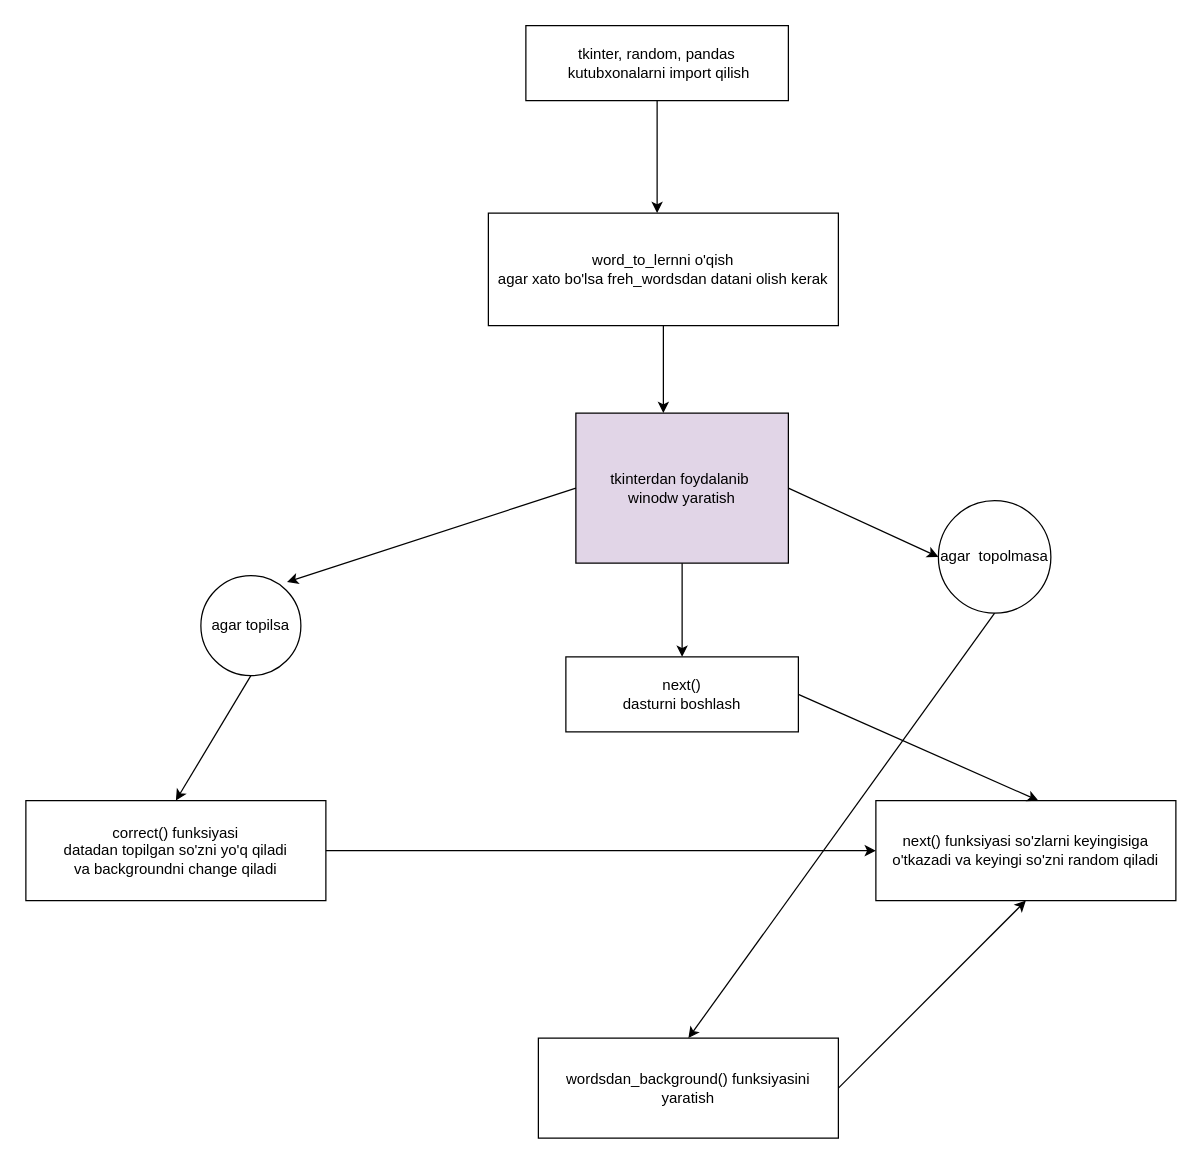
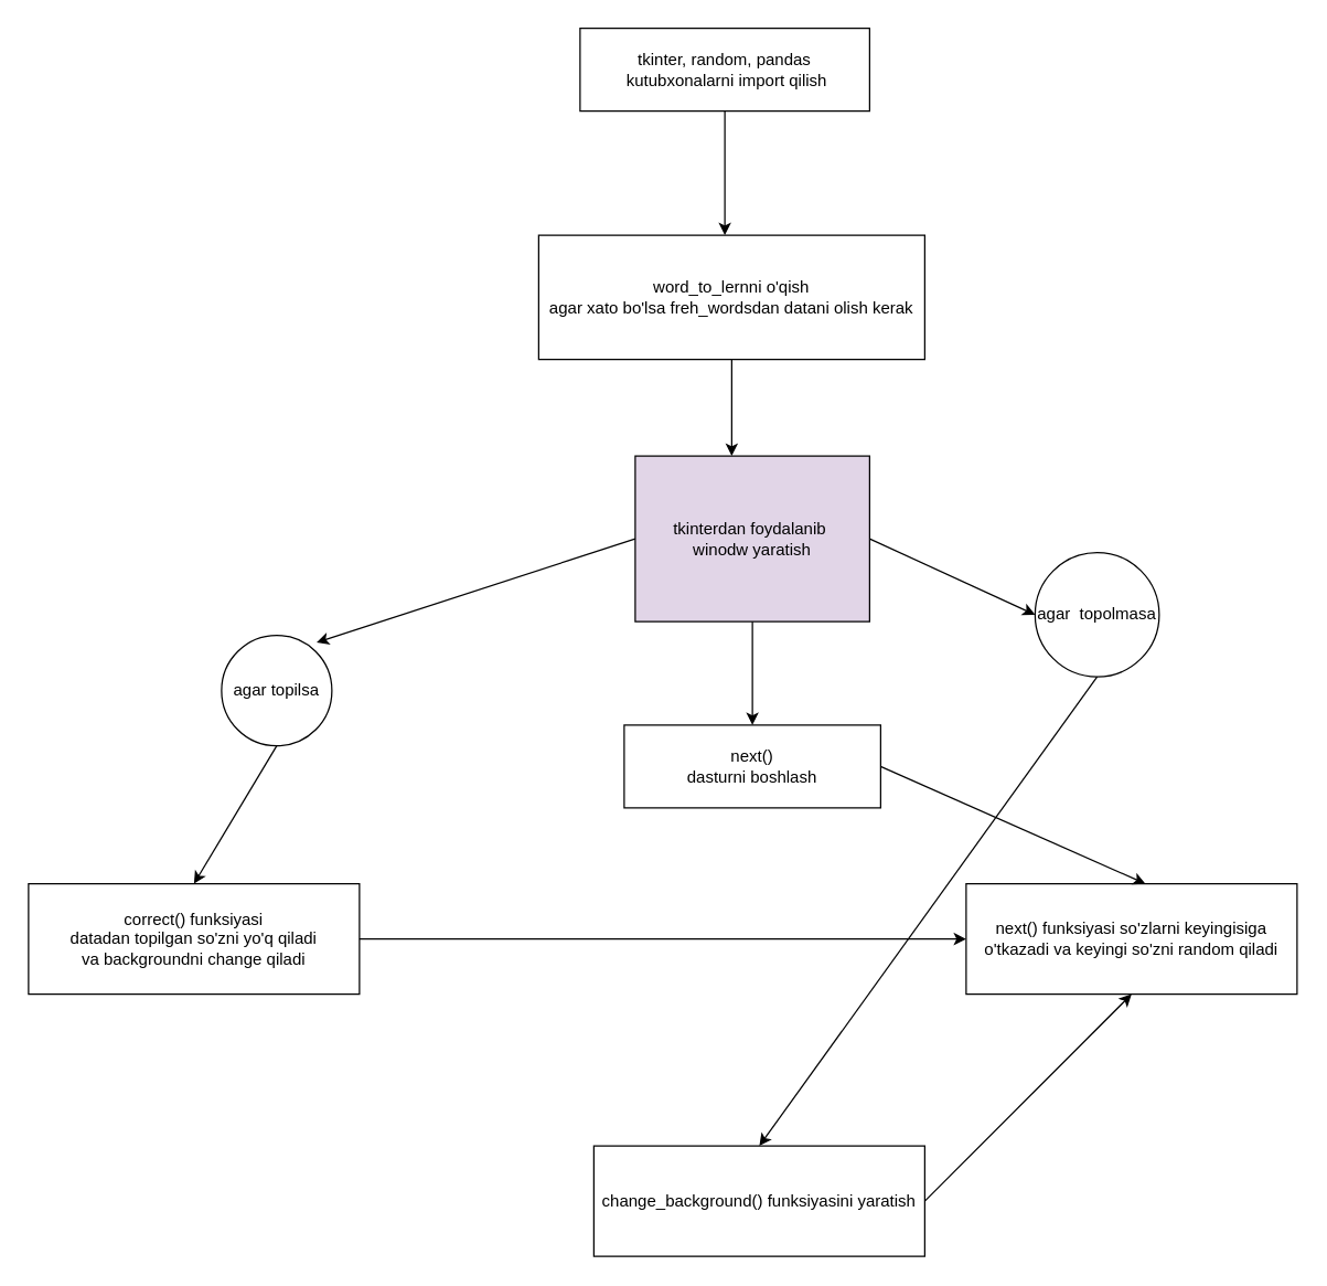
- <mxCell id="7" value="wordsdan_background() funksiyasini yaratish" style="rounded=0;whiteSpace=wrap;html=1;" vertex="1" parent="1"><mxGeometry x="430" y="830" width="240" height="80" as="geometry" /></mxCell>
+ <mxCell id="7" value="change_background() funksiyasini yaratish" style="rounded=0;whiteSpace=wrap;html=1;" vertex="1" parent="1"><mxGeometry x="430" y="830" width="240" height="80" as="geometry" /></mxCell>
